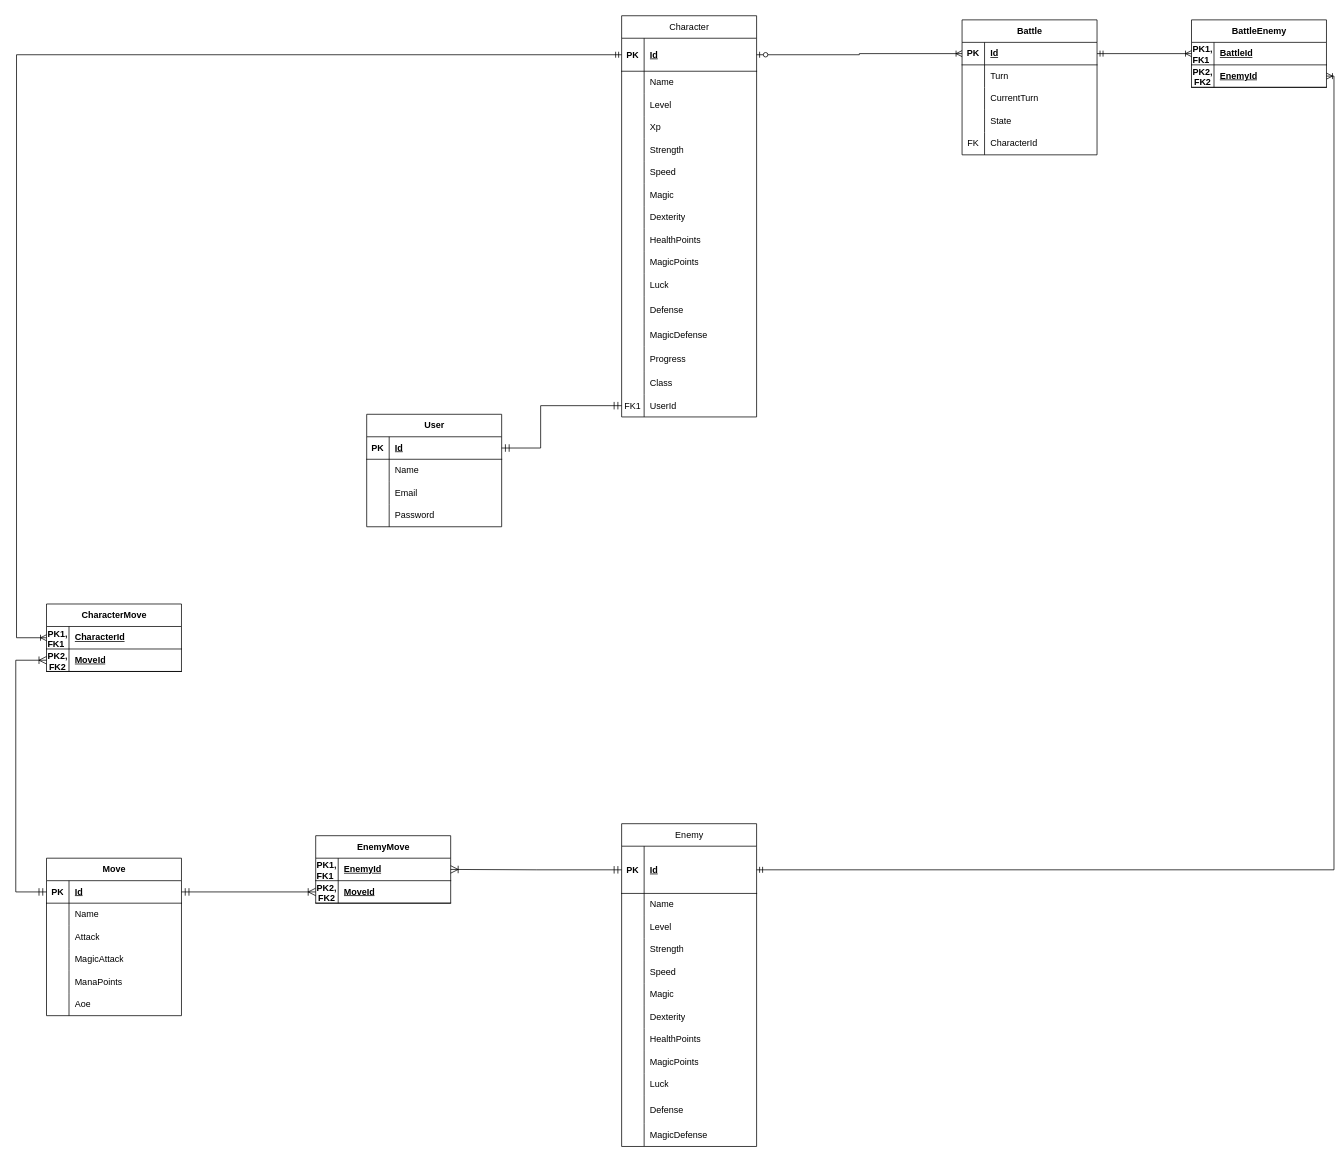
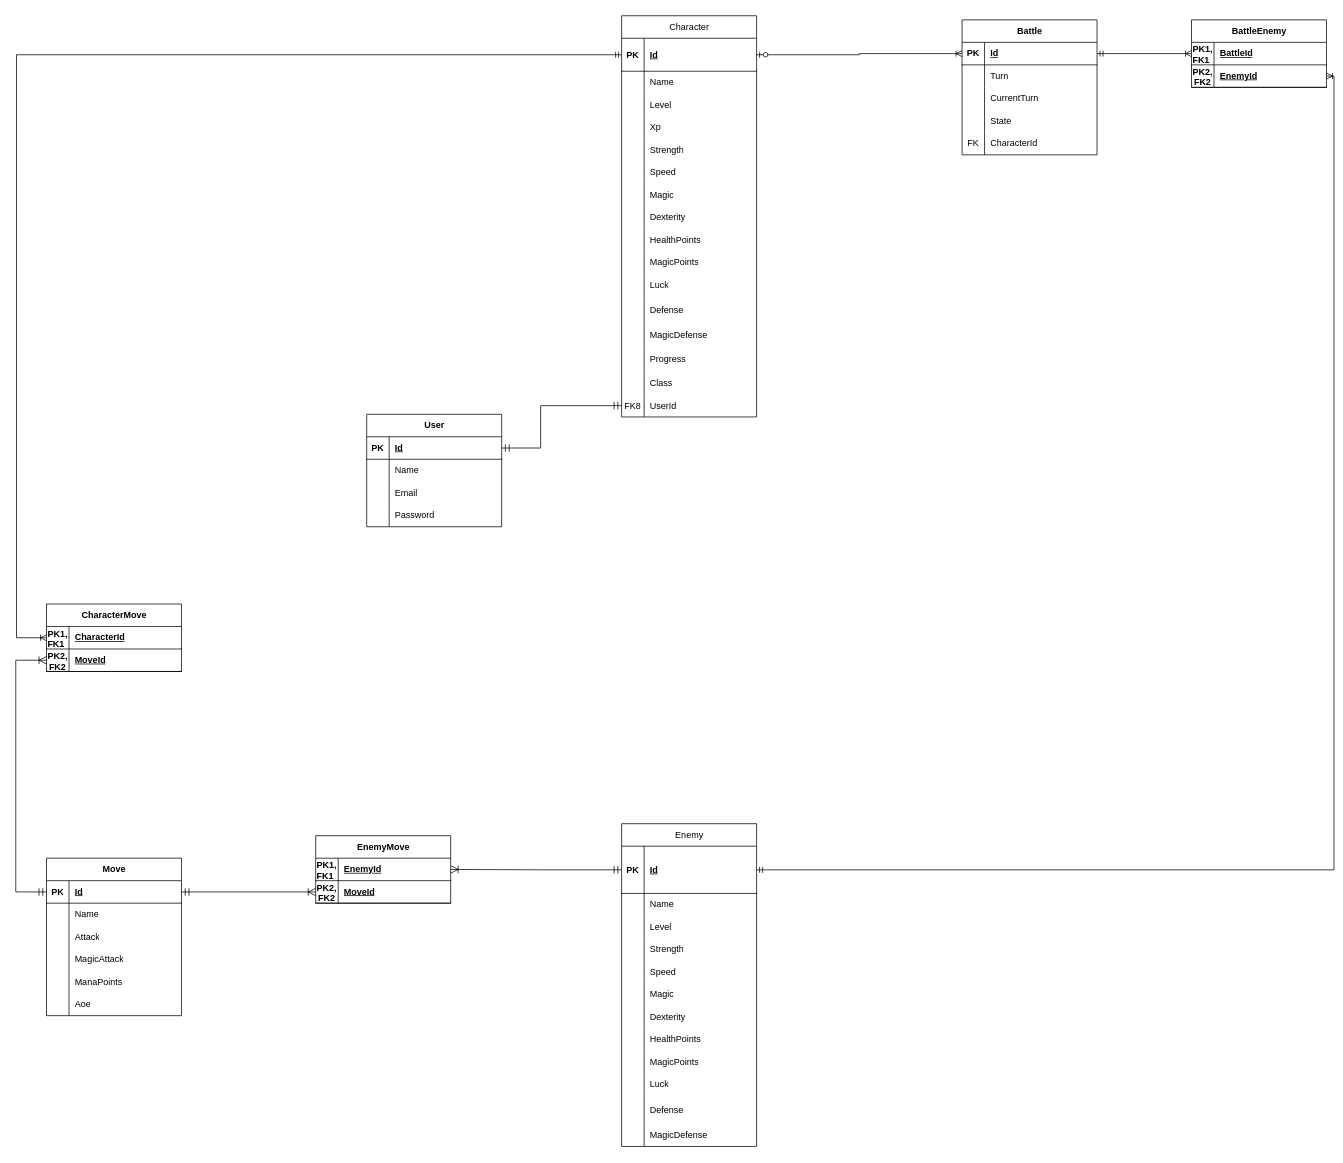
- <mxCell id="49" value="&lt;div&gt;FK1&lt;/div&gt;" style="shape=partialRectangle;connectable=0;fillColor=none;top=0;left=0;bottom=0;right=0;editable=1;overflow=hidden;whiteSpace=wrap;html=1;" parent="48" vertex="1"><mxGeometry width="30" height="30" as="geometry"><mxRectangle width="30" height="30" as="alternateBounds" /></mxGeometry></mxCell>
+ <mxCell id="49" value="&lt;div&gt;FK8&lt;/div&gt;" style="shape=partialRectangle;connectable=0;fillColor=none;top=0;left=0;bottom=0;right=0;editable=1;overflow=hidden;whiteSpace=wrap;html=1;" parent="48" vertex="1"><mxGeometry width="30" height="30" as="geometry"><mxRectangle width="30" height="30" as="alternateBounds" /></mxGeometry></mxCell>
